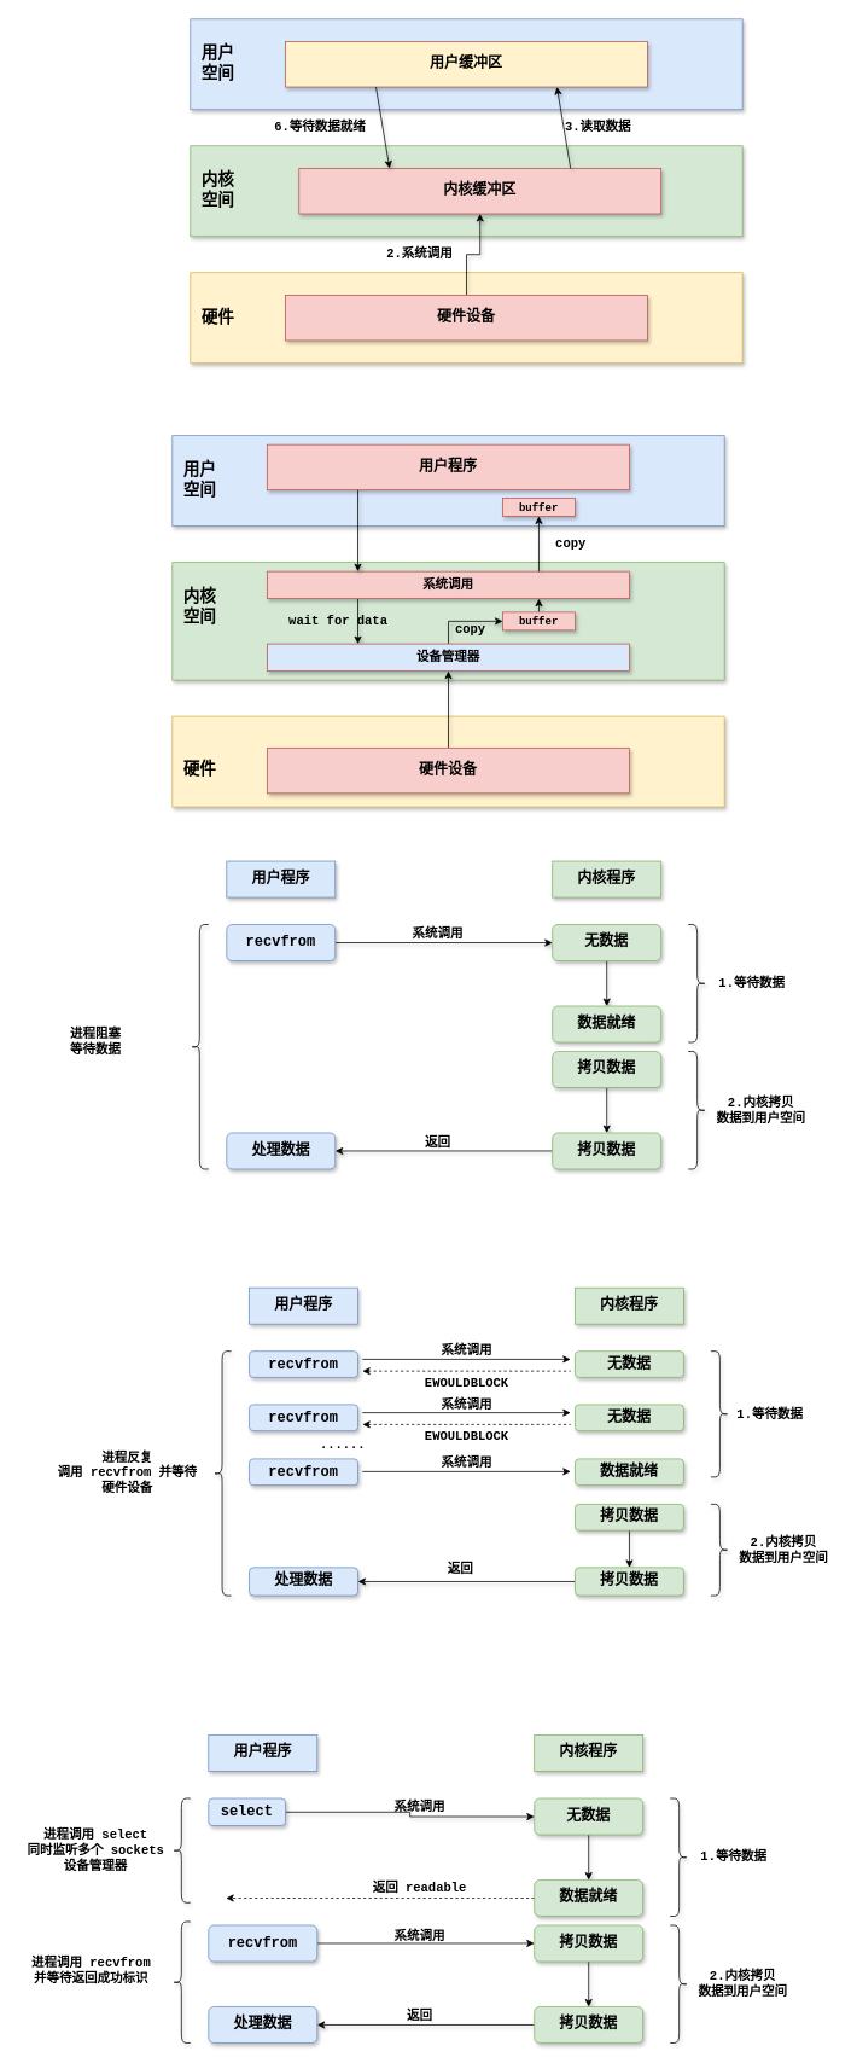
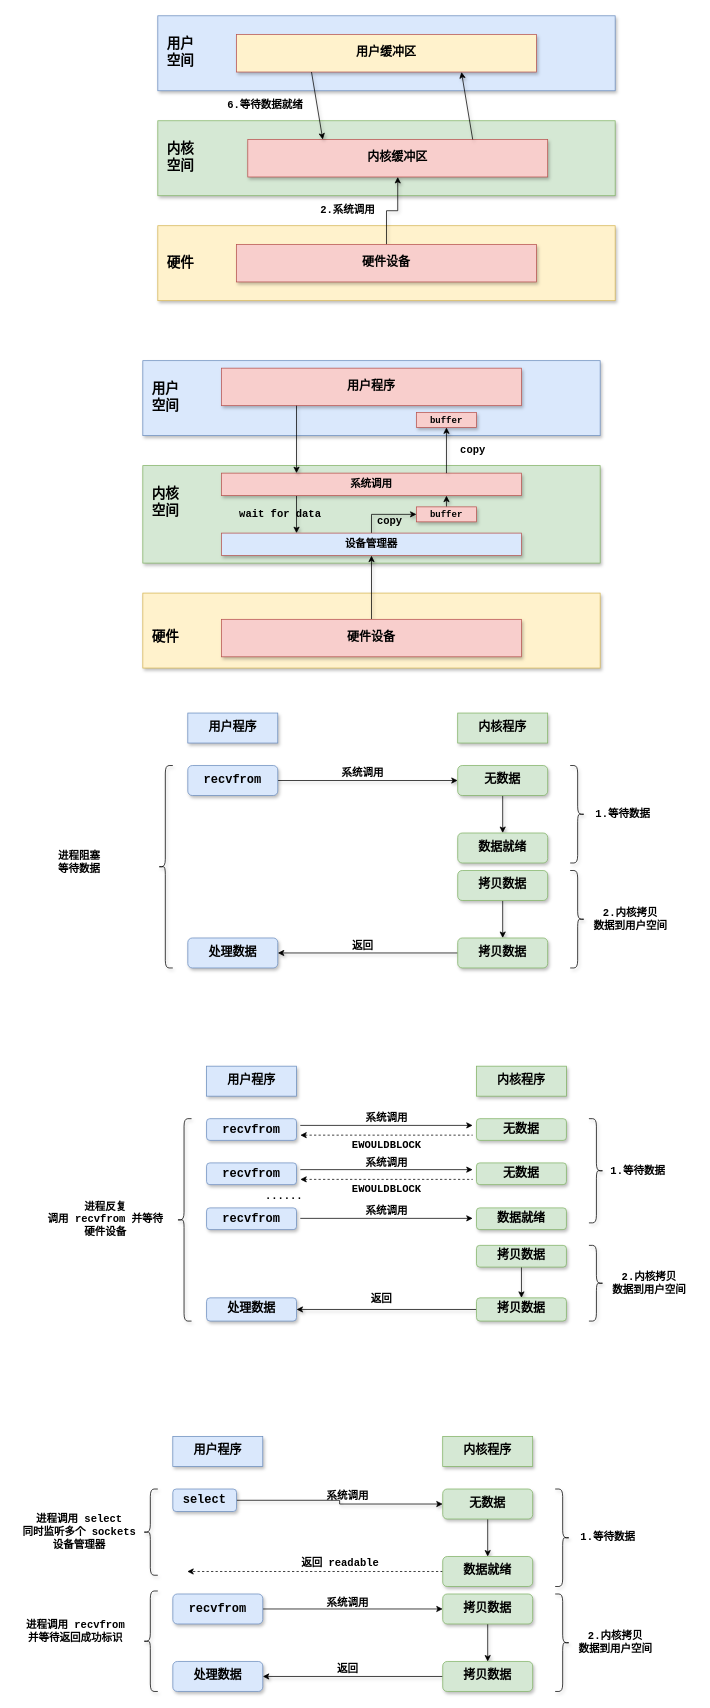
- <mxCell id="16" value="&lt;font size=&quot;1&quot; face=&quot;Courier New&quot;&gt;&lt;b style=&quot;font-size: 14px;&quot;&gt;3.读取数据&lt;/b&gt;&lt;/font&gt;" style="text;html=1;align=center;verticalAlign=middle;resizable=0;points=[];autosize=1;strokeColor=none;fillColor=none;shadow=1;" parent="1" vertex="1"><mxGeometry x="610" y="125" width="100" height="30" as="geometry" /></mxCell>
- <mxCell id="110" value="&lt;font size=&quot;1&quot; face=&quot;Courier New&quot;&gt;&lt;b style=&quot;font-size: 14px;&quot;&gt;返回 readable&lt;br&gt;&lt;/b&gt;&lt;/font&gt;" style="text;html=1;align=center;verticalAlign=middle;resizable=0;points=[];autosize=1;strokeColor=none;fillColor=none;shadow=1;" vertex="1" parent="1"><mxGeometry x="402" y="2069" width="122" height="29" as="geometry" /></mxCell>
+ <mxCell id="110" value="&lt;font size=&quot;1&quot; face=&quot;Courier New&quot;&gt;&lt;b style=&quot;font-size: 14px;&quot;&gt;返回 readable&lt;br&gt;&lt;/b&gt;&lt;/font&gt;" style="text;html=1;align=center;verticalAlign=middle;resizable=0;points=[];autosize=1;strokeColor=none;fillColor=none;shadow=1;" vertex="1" parent="1"><mxGeometry x="392" y="2069" width="122" height="29" as="geometry" /></mxCell>
